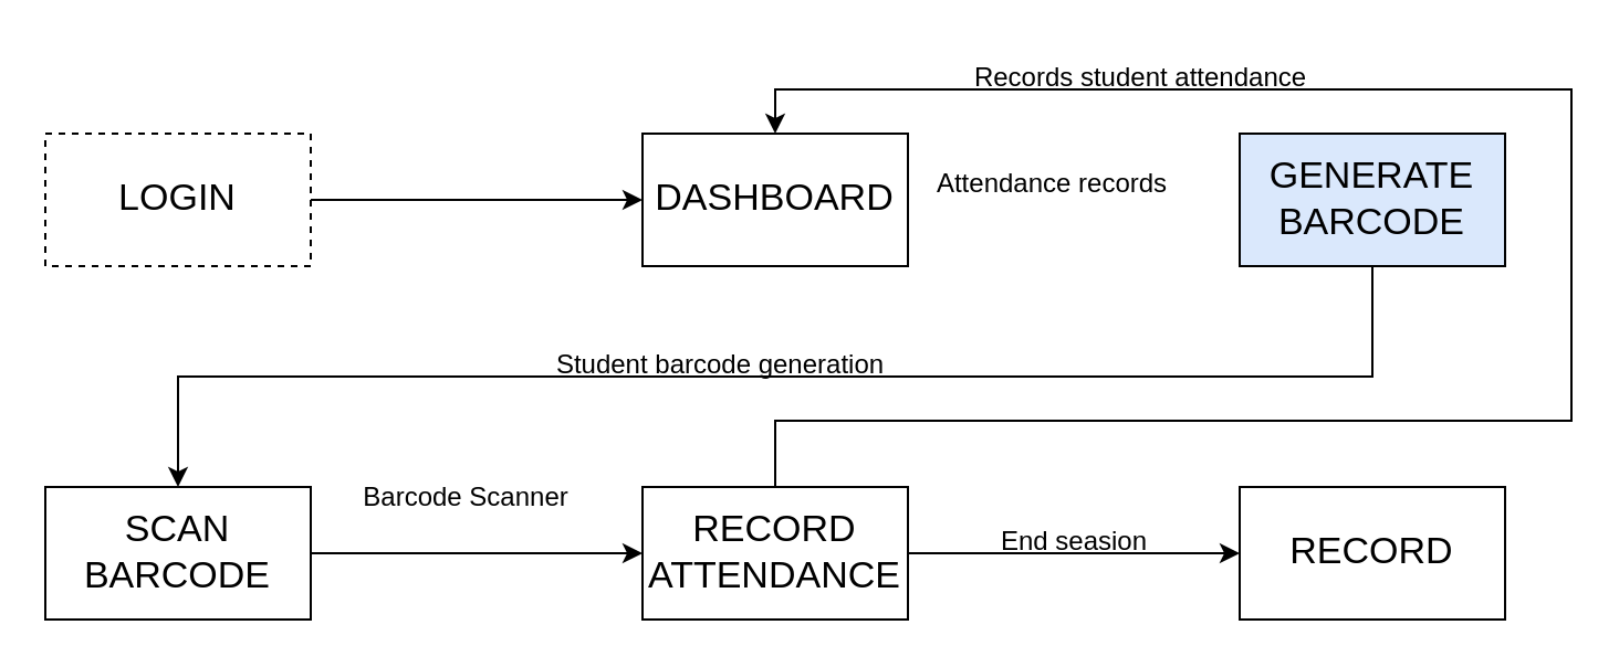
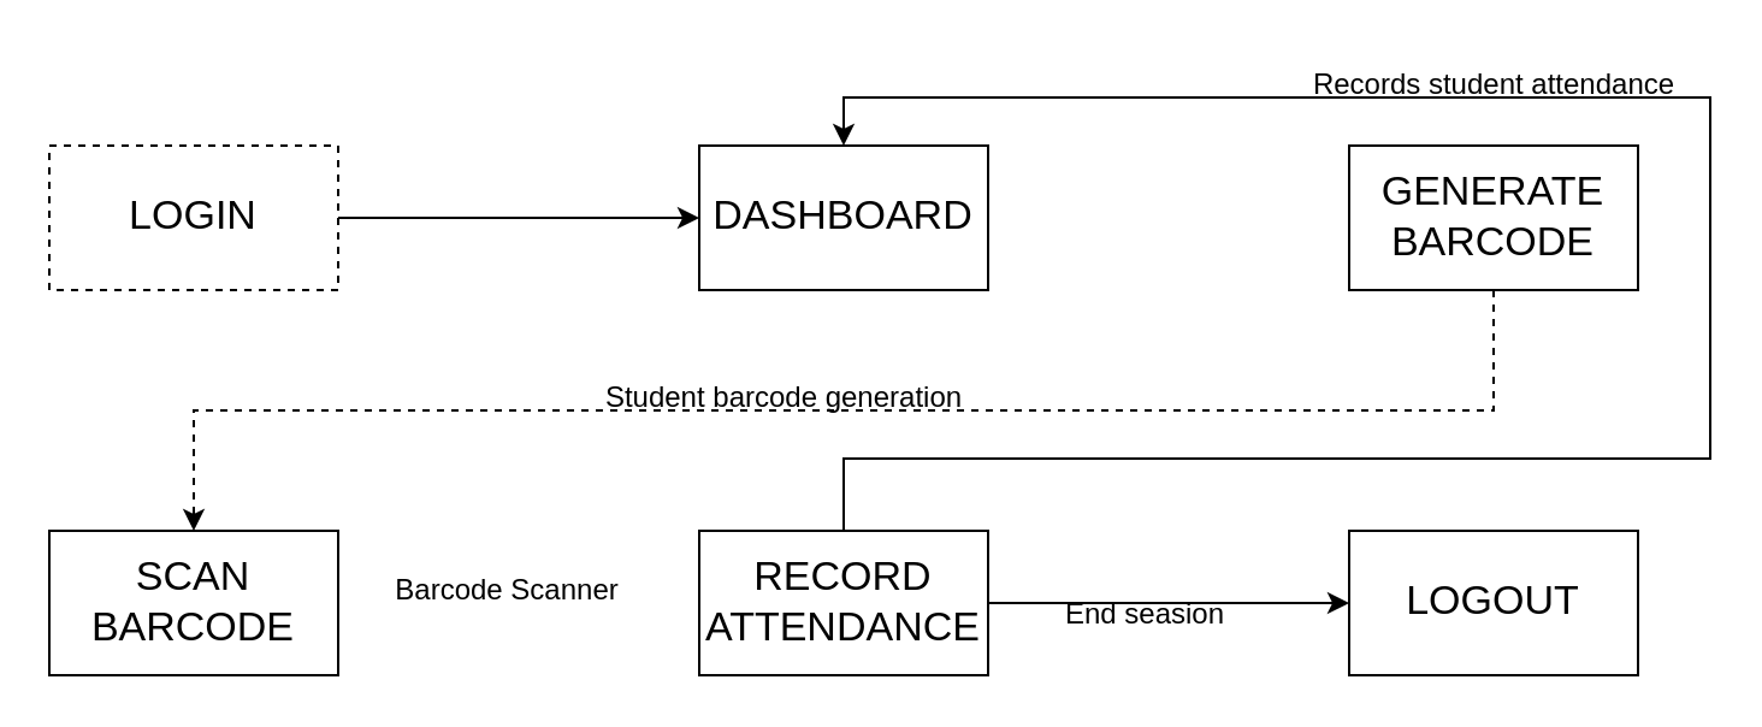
- <mxCell id="17" value="Records student attendance" style="text;html=1;align=center;verticalAlign=middle;resizable=0;points=[];autosize=1;strokeColor=none;fillColor=none;" vertex="1" parent="1"><mxGeometry x="430" y="20" width="170" height="30" as="geometry" /></mxCell>
+ <mxCell id="17" value="Records student attendance" style="text;html=1;align=center;verticalAlign=middle;resizable=0;points=[];autosize=1;strokeColor=none;fillColor=none;" vertex="1" parent="1"><mxGeometry x="535" y="20" width="170" height="30" as="geometry" /></mxCell>
- <mxCell id="13" value="Attendance records" style="text;html=1;align=center;verticalAlign=middle;resizable=0;points=[];autosize=1;strokeColor=none;fillColor=none;" vertex="1" parent="1"><mxGeometry x="410" y="68" width="130" height="30" as="geometry" /></mxCell>
- <mxCell id="6" value="&lt;span style=&quot;font-size: 17px;&quot;&gt;GENERATE BARCODE&lt;/span&gt;" style="rounded=0;whiteSpace=wrap;html=1;fillColor=#dae8fc;" vertex="1" parent="1"><mxGeometry x="560" y="60" width="120" height="60" as="geometry" /></mxCell>
+ <mxCell id="6" value="&lt;span style=&quot;font-size: 17px;&quot;&gt;GENERATE BARCODE&lt;/span&gt;" style="rounded=0;whiteSpace=wrap;html=1;" vertex="1" parent="1"><mxGeometry x="560" y="60" width="120" height="60" as="geometry" /></mxCell>
- <mxCell id="5" style="edgeStyle=orthogonalEdgeStyle;rounded=0;orthogonalLoop=1;jettySize=auto;html=1;" edge="1" parent="1" source="6" target="8"><mxGeometry relative="1" as="geometry"><Array as="points"><mxPoint x="620" y="170" /><mxPoint x="80" y="170" /></Array></mxGeometry></mxCell>
+ <mxCell id="5" style="edgeStyle=orthogonalEdgeStyle;rounded=0;orthogonalLoop=1;jettySize=auto;html=1;dashed=1;" edge="1" parent="1" source="6" target="8"><mxGeometry relative="1" as="geometry"><Array as="points"><mxPoint x="620" y="170" /><mxPoint x="80" y="170" /></Array></mxGeometry></mxCell>
- <mxCell id="15" value="Barcode Scanner" style="text;html=1;align=center;verticalAlign=middle;resizable=0;points=[];autosize=1;strokeColor=none;fillColor=none;" vertex="1" parent="1"><mxGeometry x="150" y="210" width="120" height="30" as="geometry" /></mxCell>
+ <mxCell id="15" value="Barcode Scanner" style="text;html=1;align=center;verticalAlign=middle;resizable=0;points=[];autosize=1;strokeColor=none;fillColor=none;" vertex="1" parent="1"><mxGeometry x="150" y="230" width="120" height="30" as="geometry" /></mxCell>
- <mxCell id="16" value="End seasion" style="text;html=1;align=center;verticalAlign=middle;resizable=0;points=[];autosize=1;strokeColor=none;fillColor=none;" vertex="1" parent="1"><mxGeometry x="440" y="230" width="90" height="30" as="geometry" /></mxCell>
+ <mxCell id="16" value="End seasion" style="text;html=1;align=center;verticalAlign=middle;resizable=0;points=[];autosize=1;strokeColor=none;fillColor=none;" vertex="1" parent="1"><mxGeometry x="430" y="240" width="90" height="30" as="geometry" /></mxCell>
- <mxCell id="7" style="edgeStyle=orthogonalEdgeStyle;rounded=0;orthogonalLoop=1;jettySize=auto;html=1;entryX=0;entryY=0.5;entryDx=0;entryDy=0;" edge="1" parent="1" source="8" target="11"><mxGeometry relative="1" as="geometry" /></mxCell>
- <mxCell id="12" value="&lt;span style=&quot;font-size: 17px;&quot;&gt;RECORD&lt;/span&gt;" style="rounded=0;whiteSpace=wrap;html=1;" vertex="1" parent="1"><mxGeometry x="560" y="220" width="120" height="60" as="geometry" /></mxCell>
+ <mxCell id="12" value="&lt;span style=&quot;font-size: 17px;&quot;&gt;LOGOUT&lt;/span&gt;" style="rounded=0;whiteSpace=wrap;html=1;" vertex="1" parent="1"><mxGeometry x="560" y="220" width="120" height="60" as="geometry" /></mxCell>
